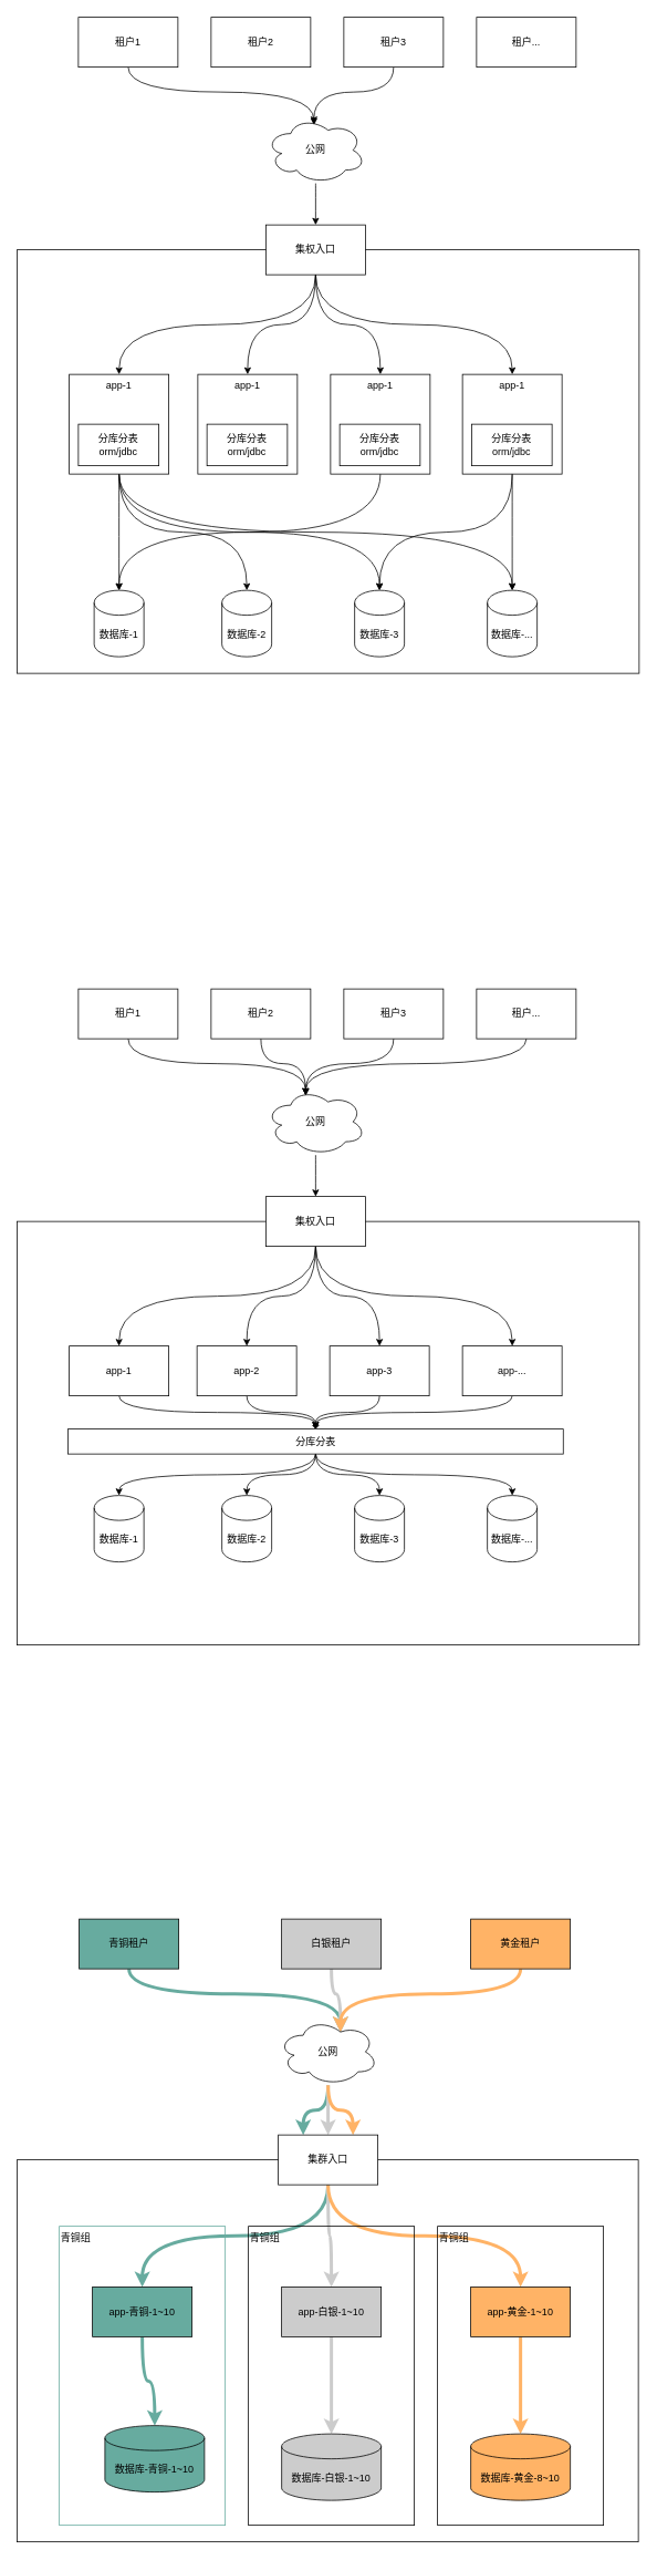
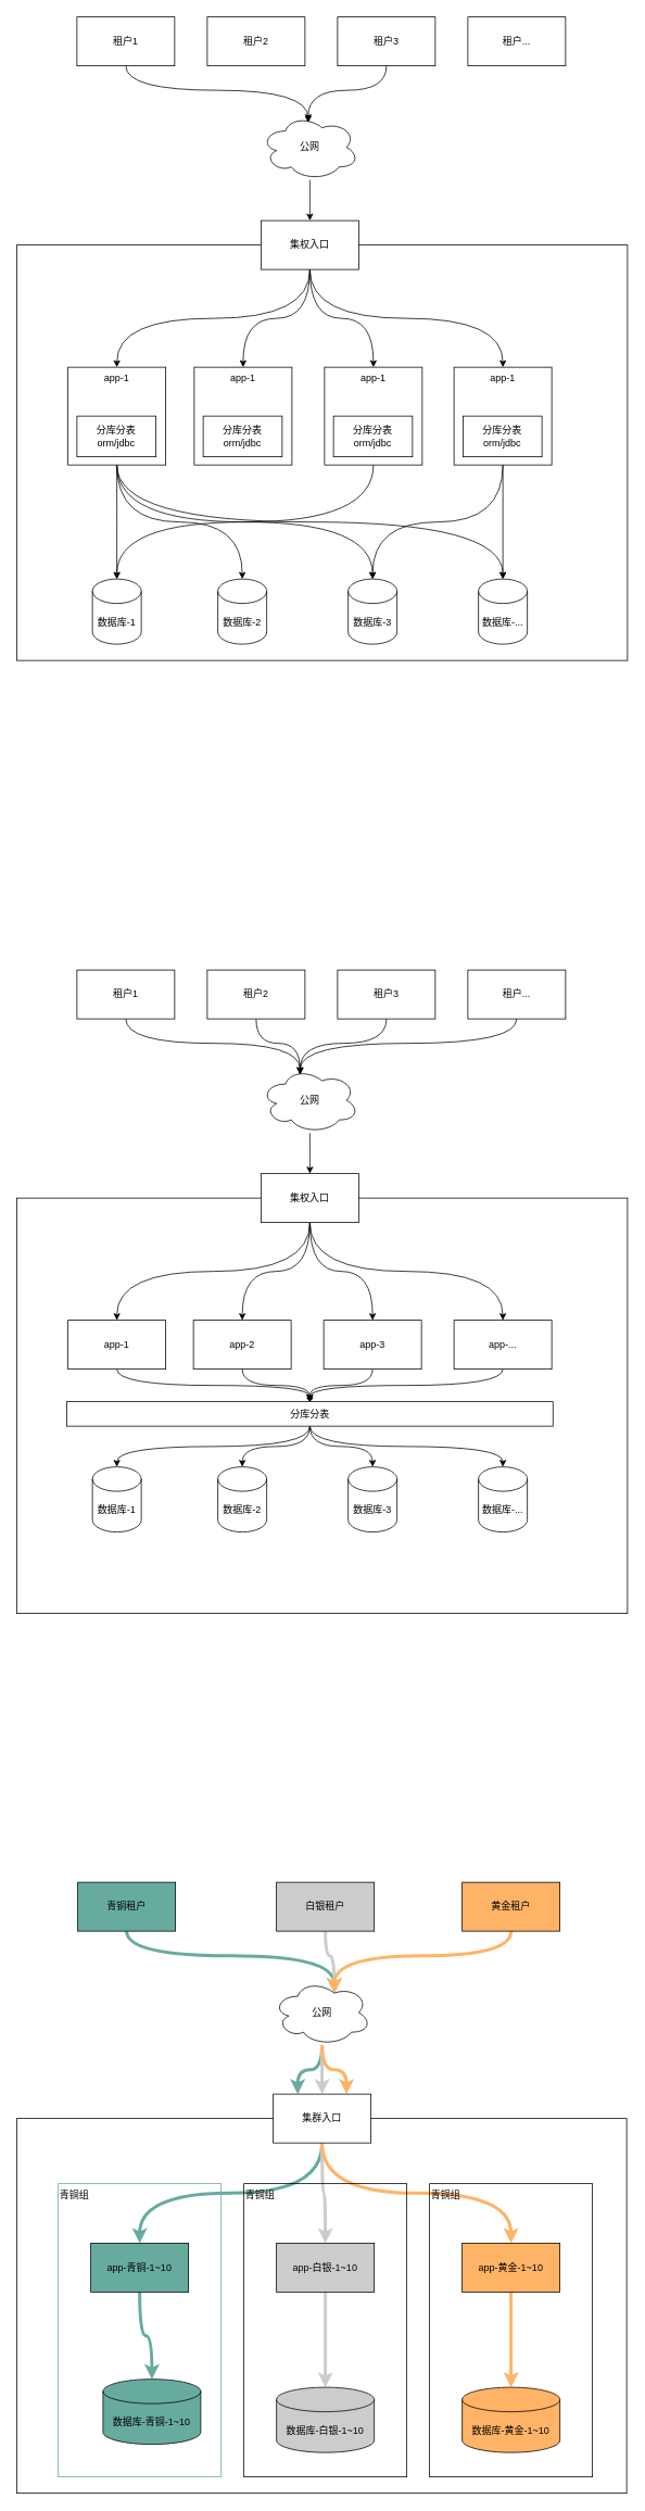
- <mxCell id="94" value="数据库-黄金-8~10" style="shape=cylinder3;whiteSpace=wrap;html=1;boundedLbl=1;backgroundOutline=1;size=15;fillColor=#FFB366;" parent="1" vertex="1"><mxGeometry x="567" y="2930" width="120" height="80" as="geometry" /></mxCell>
+ <mxCell id="94" value="数据库-黄金-1~10" style="shape=cylinder3;whiteSpace=wrap;html=1;boundedLbl=1;backgroundOutline=1;size=15;fillColor=#FFB366;" parent="1" vertex="1"><mxGeometry x="567" y="2930" width="120" height="80" as="geometry" /></mxCell>
